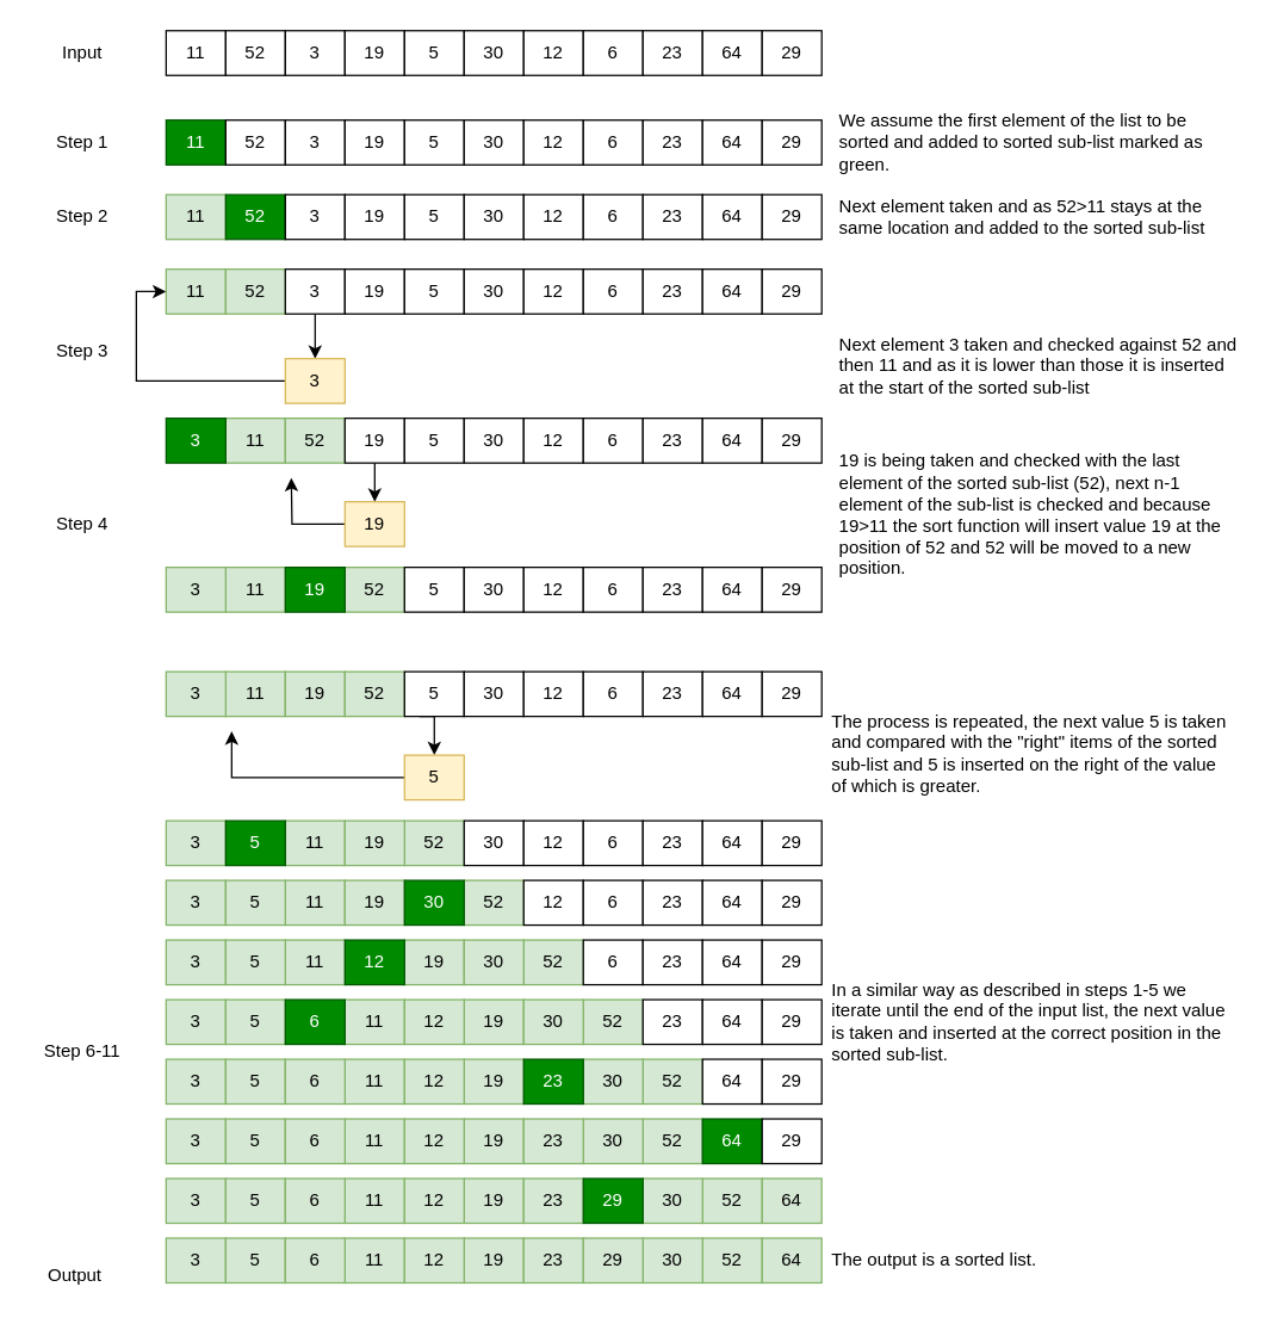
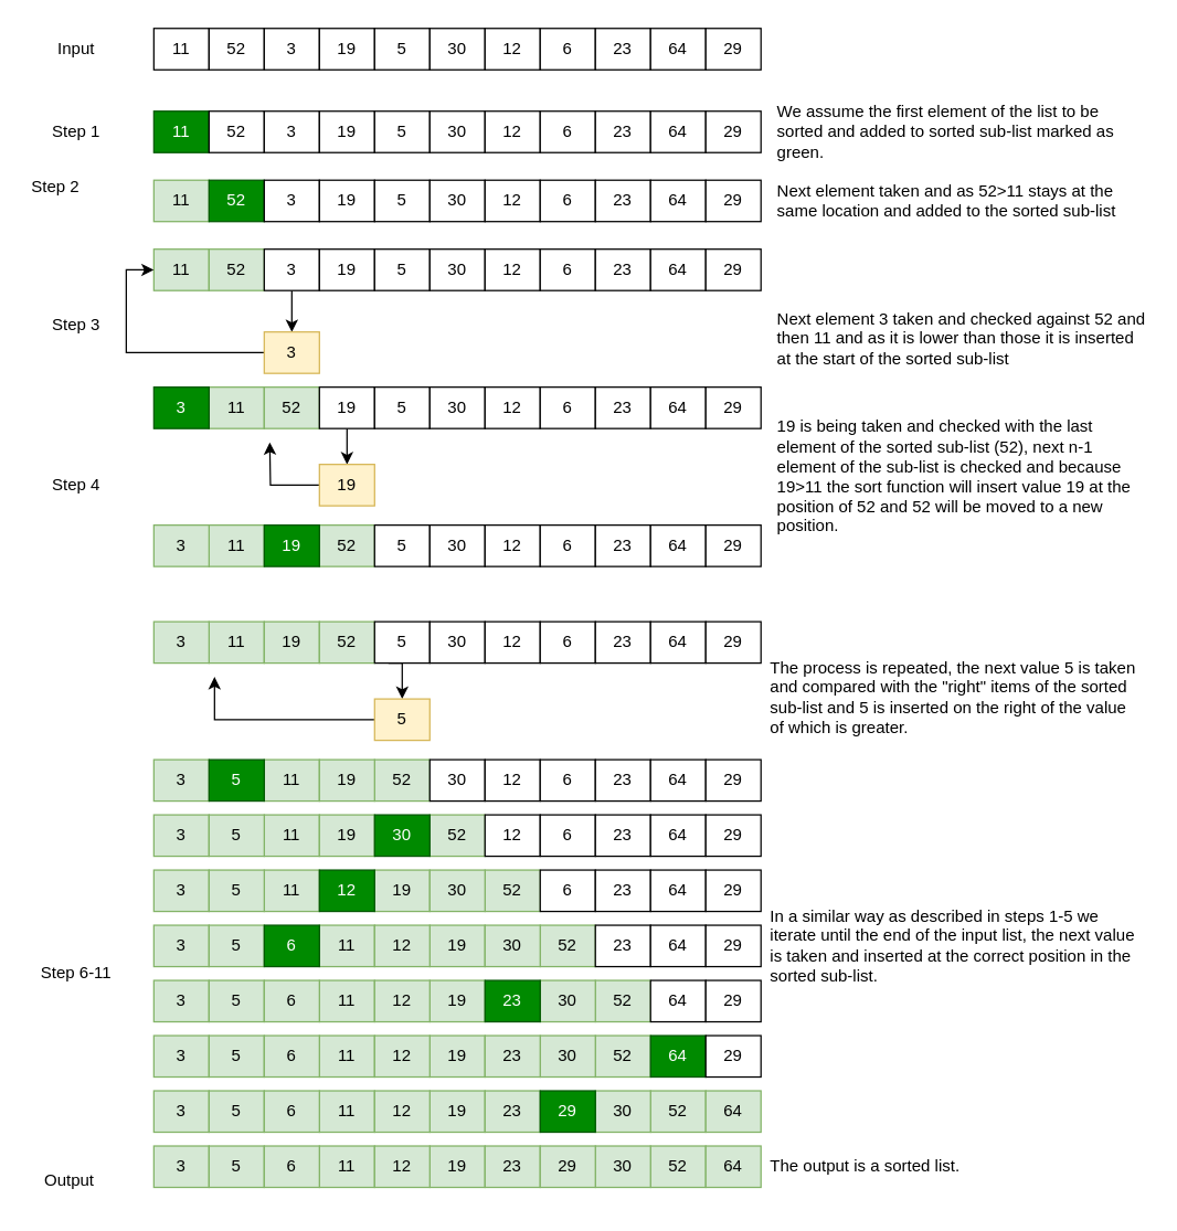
- <mxCell id="27" value="Step 2" style="text;html=1;strokeColor=none;fillColor=none;align=center;verticalAlign=middle;whiteSpace=wrap;rounded=0;" parent="1" vertex="1"><mxGeometry x="25" y="130" width="60" height="30" as="geometry" /></mxCell>
+ <mxCell id="27" value="Step 2" style="text;html=1;strokeColor=none;fillColor=none;align=center;verticalAlign=middle;whiteSpace=wrap;rounded=0;" parent="1" vertex="1"><mxGeometry x="10" y="120" width="60" height="30" as="geometry" /></mxCell>
